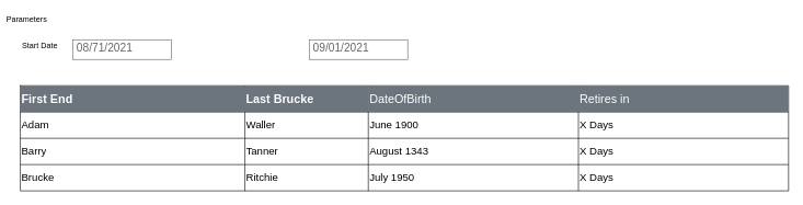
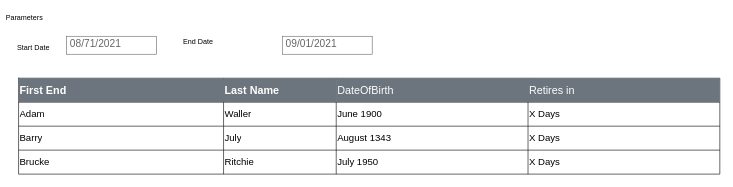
- <mxCell id="3" value="Start Date" style="text;html=1;strokeColor=none;fillColor=none;align=center;verticalAlign=middle;whiteSpace=wrap;rounded=0;" vertex="1" parent="1"><mxGeometry x="20" y="60" width="80" height="20" as="geometry" /></mxCell>
+ <mxCell id="3" value="Start Date" style="text;html=1;strokeColor=none;fillColor=none;align=center;verticalAlign=middle;whiteSpace=wrap;rounded=0;" vertex="1" parent="1"><mxGeometry x="15" y="70" width="80" height="20" as="geometry" /></mxCell>
+ <mxCell id="5" value="End Date" style="text;html=1;strokeColor=none;fillColor=none;align=center;verticalAlign=middle;whiteSpace=wrap;rounded=0;" vertex="1" parent="1"><mxGeometry x="290" y="60" width="80" height="20" as="geometry" /></mxCell>
- <mxCell id="10" value="Last Brucke" style="shape=partialRectangle;html=1;whiteSpace=wrap;connectable=0;top=0;left=0;bottom=0;right=0;overflow=hidden;align=left;fontColor=#FFFFFF;fillColor=#6C757D;fontStyle=1;fontSize=18;" vertex="1" parent="8"><mxGeometry x="342" width="188" height="40" as="geometry" /></mxCell>
+ <mxCell id="10" value="Last Name" style="shape=partialRectangle;html=1;whiteSpace=wrap;connectable=0;top=0;left=0;bottom=0;right=0;overflow=hidden;align=left;fontColor=#FFFFFF;fillColor=#6C757D;fontStyle=1;fontSize=18;" vertex="1" parent="8"><mxGeometry x="342" width="188" height="40" as="geometry" /></mxCell>
- <mxCell id="20" value="Tanner" style="shape=partialRectangle;html=1;whiteSpace=wrap;connectable=0;fillColor=none;top=0;left=0;bottom=0;right=0;overflow=hidden;fontSize=16;align=left;" vertex="1" parent="18"><mxGeometry x="342" width="188" height="40" as="geometry" /></mxCell>
+ <mxCell id="20" value="July" style="shape=partialRectangle;html=1;whiteSpace=wrap;connectable=0;fillColor=none;top=0;left=0;bottom=0;right=0;overflow=hidden;fontSize=16;align=left;" vertex="1" parent="18"><mxGeometry x="342" width="188" height="40" as="geometry" /></mxCell>
